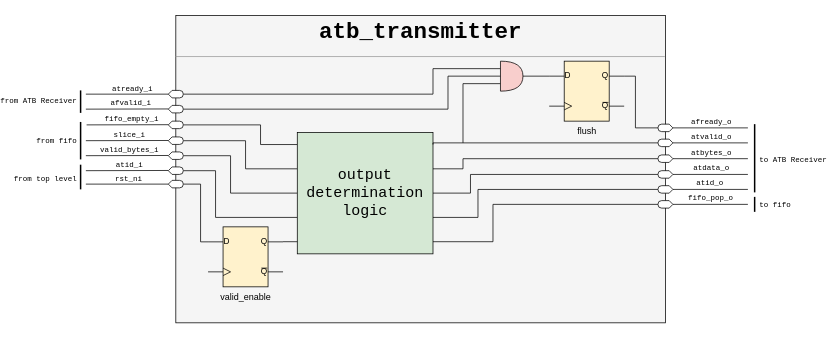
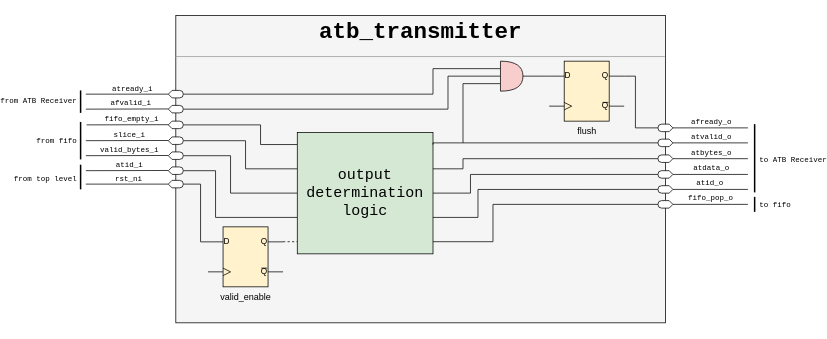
- <mxCell id="61" style="edgeStyle=orthogonalEdgeStyle;rounded=0;html=1;exitX=1;exitY=0.25;exitDx=0;exitDy=0;exitPerimeter=0;entryX=0;entryY=0.9;entryDx=0;entryDy=0;entryPerimeter=0;endArrow=none;endFill=0;" parent="1" source="62" target="60" edge="1"><mxGeometry relative="1" as="geometry"><Array as="points"><mxPoint x="309" y="322" /></Array></mxGeometry></mxCell>
+ <mxCell id="61" style="edgeStyle=orthogonalEdgeStyle;rounded=0;html=1;exitX=1;exitY=0.25;exitDx=0;exitDy=0;exitPerimeter=0;entryX=0;entryY=0.9;entryDx=0;entryDy=0;entryPerimeter=0;endArrow=none;endFill=0;dashed=1;" parent="1" source="62" target="60" edge="1"><mxGeometry relative="1" as="geometry"><Array as="points"><mxPoint x="309" y="322" /></Array></mxGeometry></mxCell>
